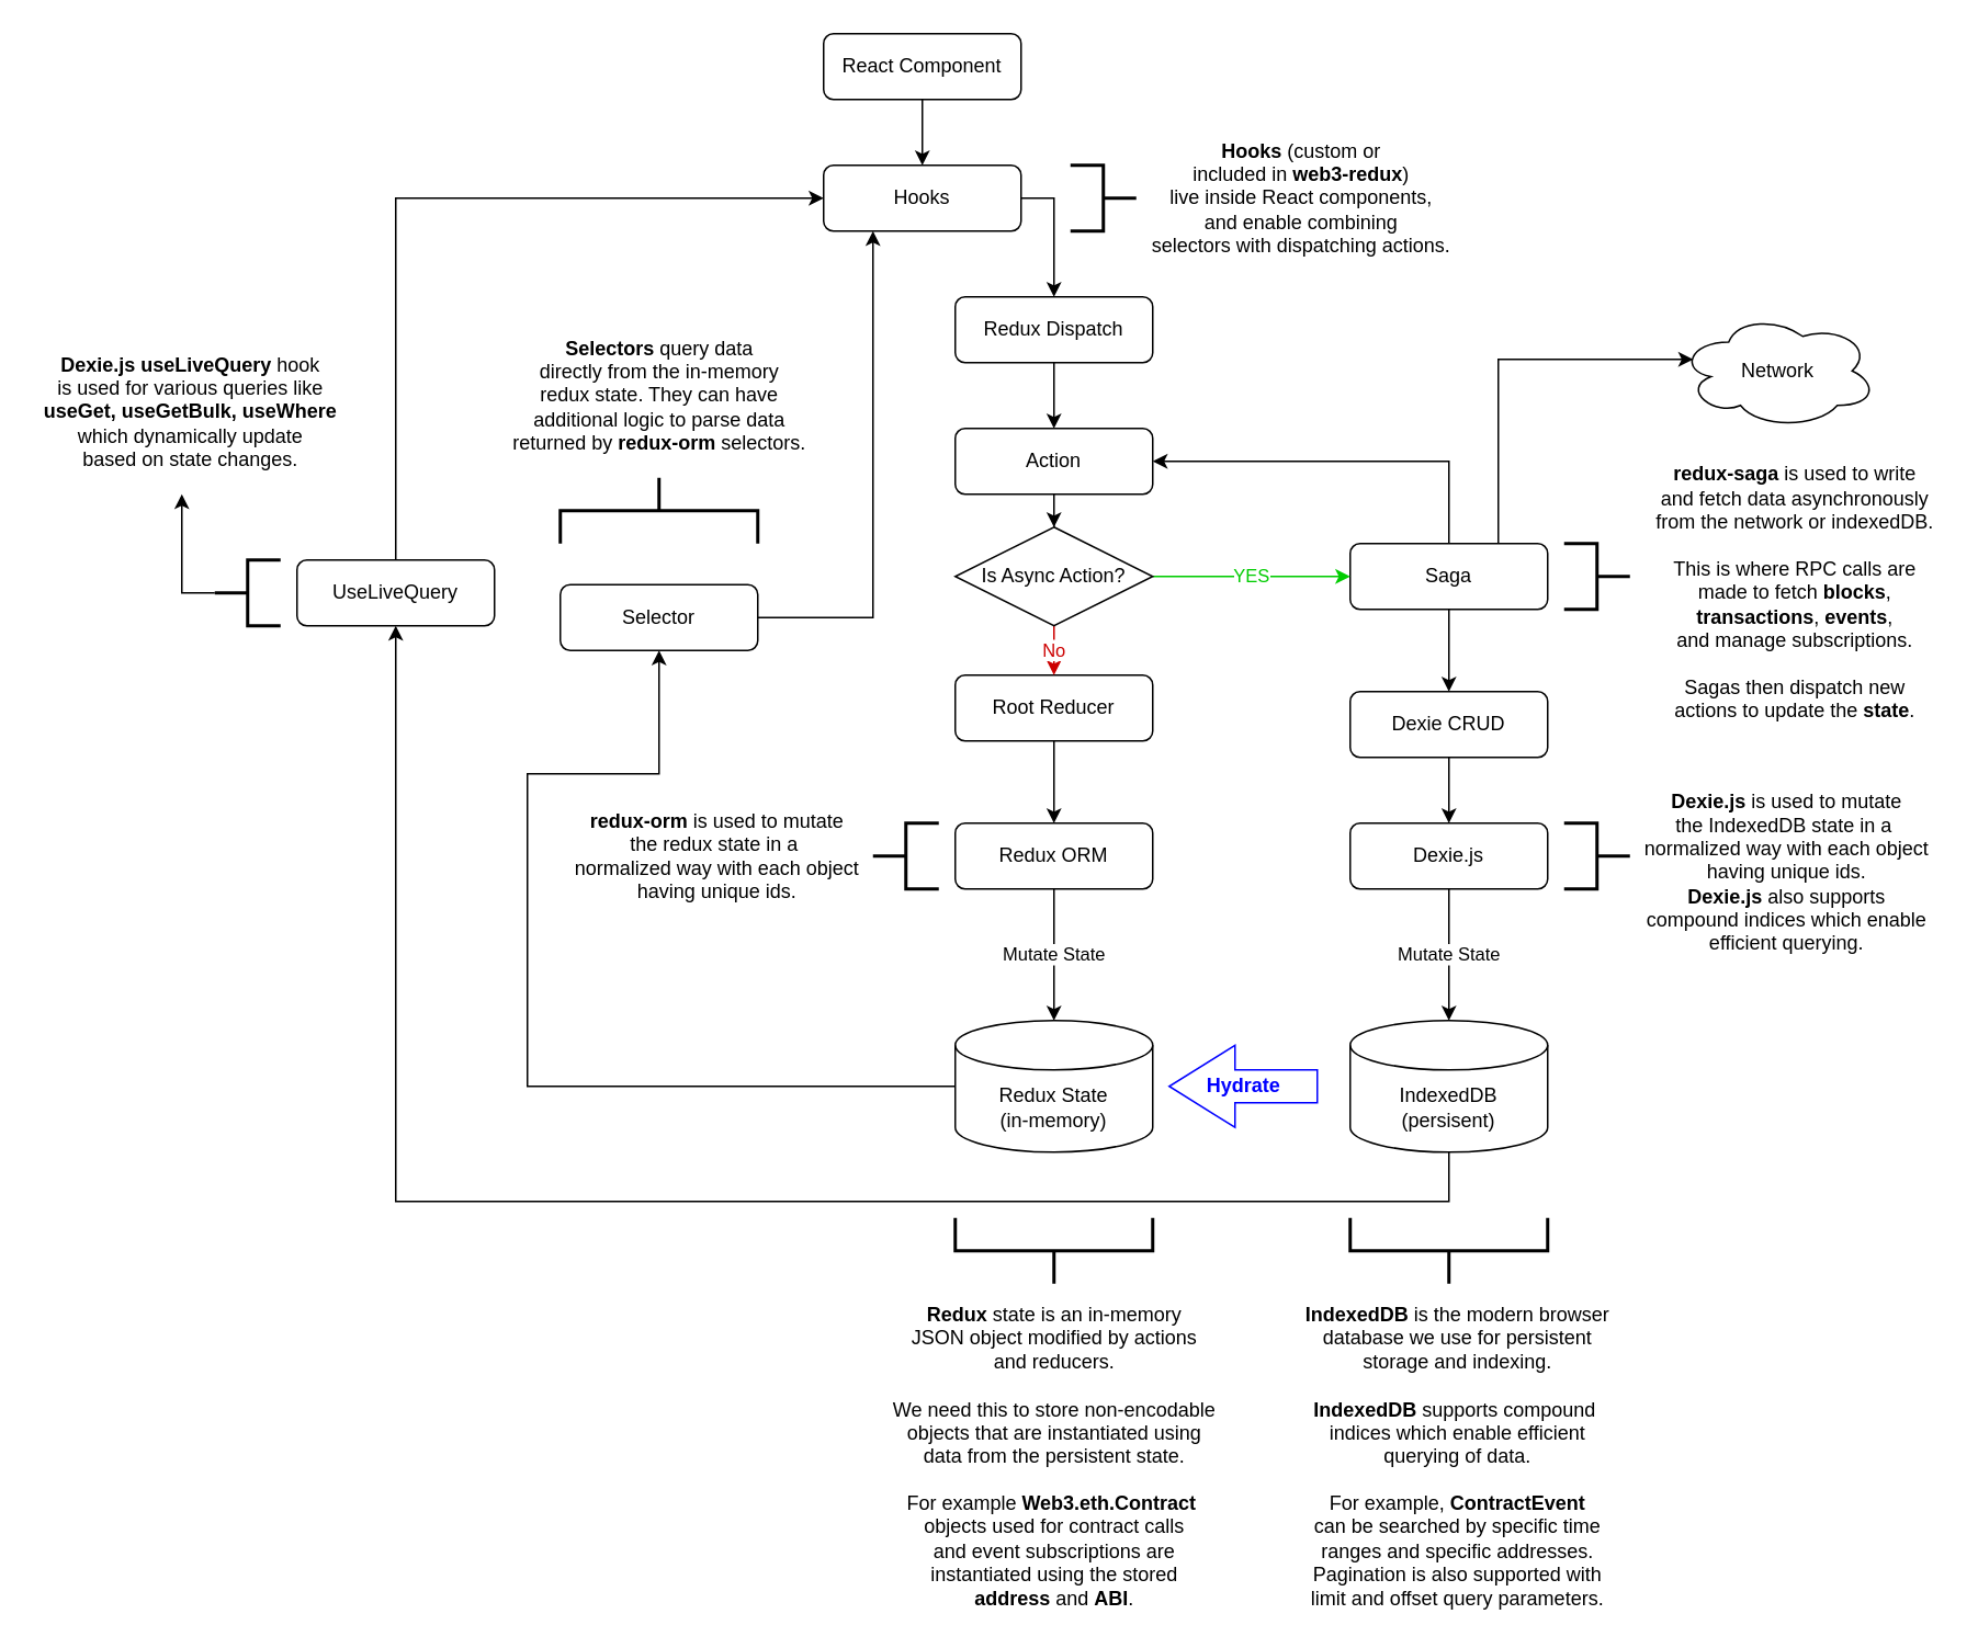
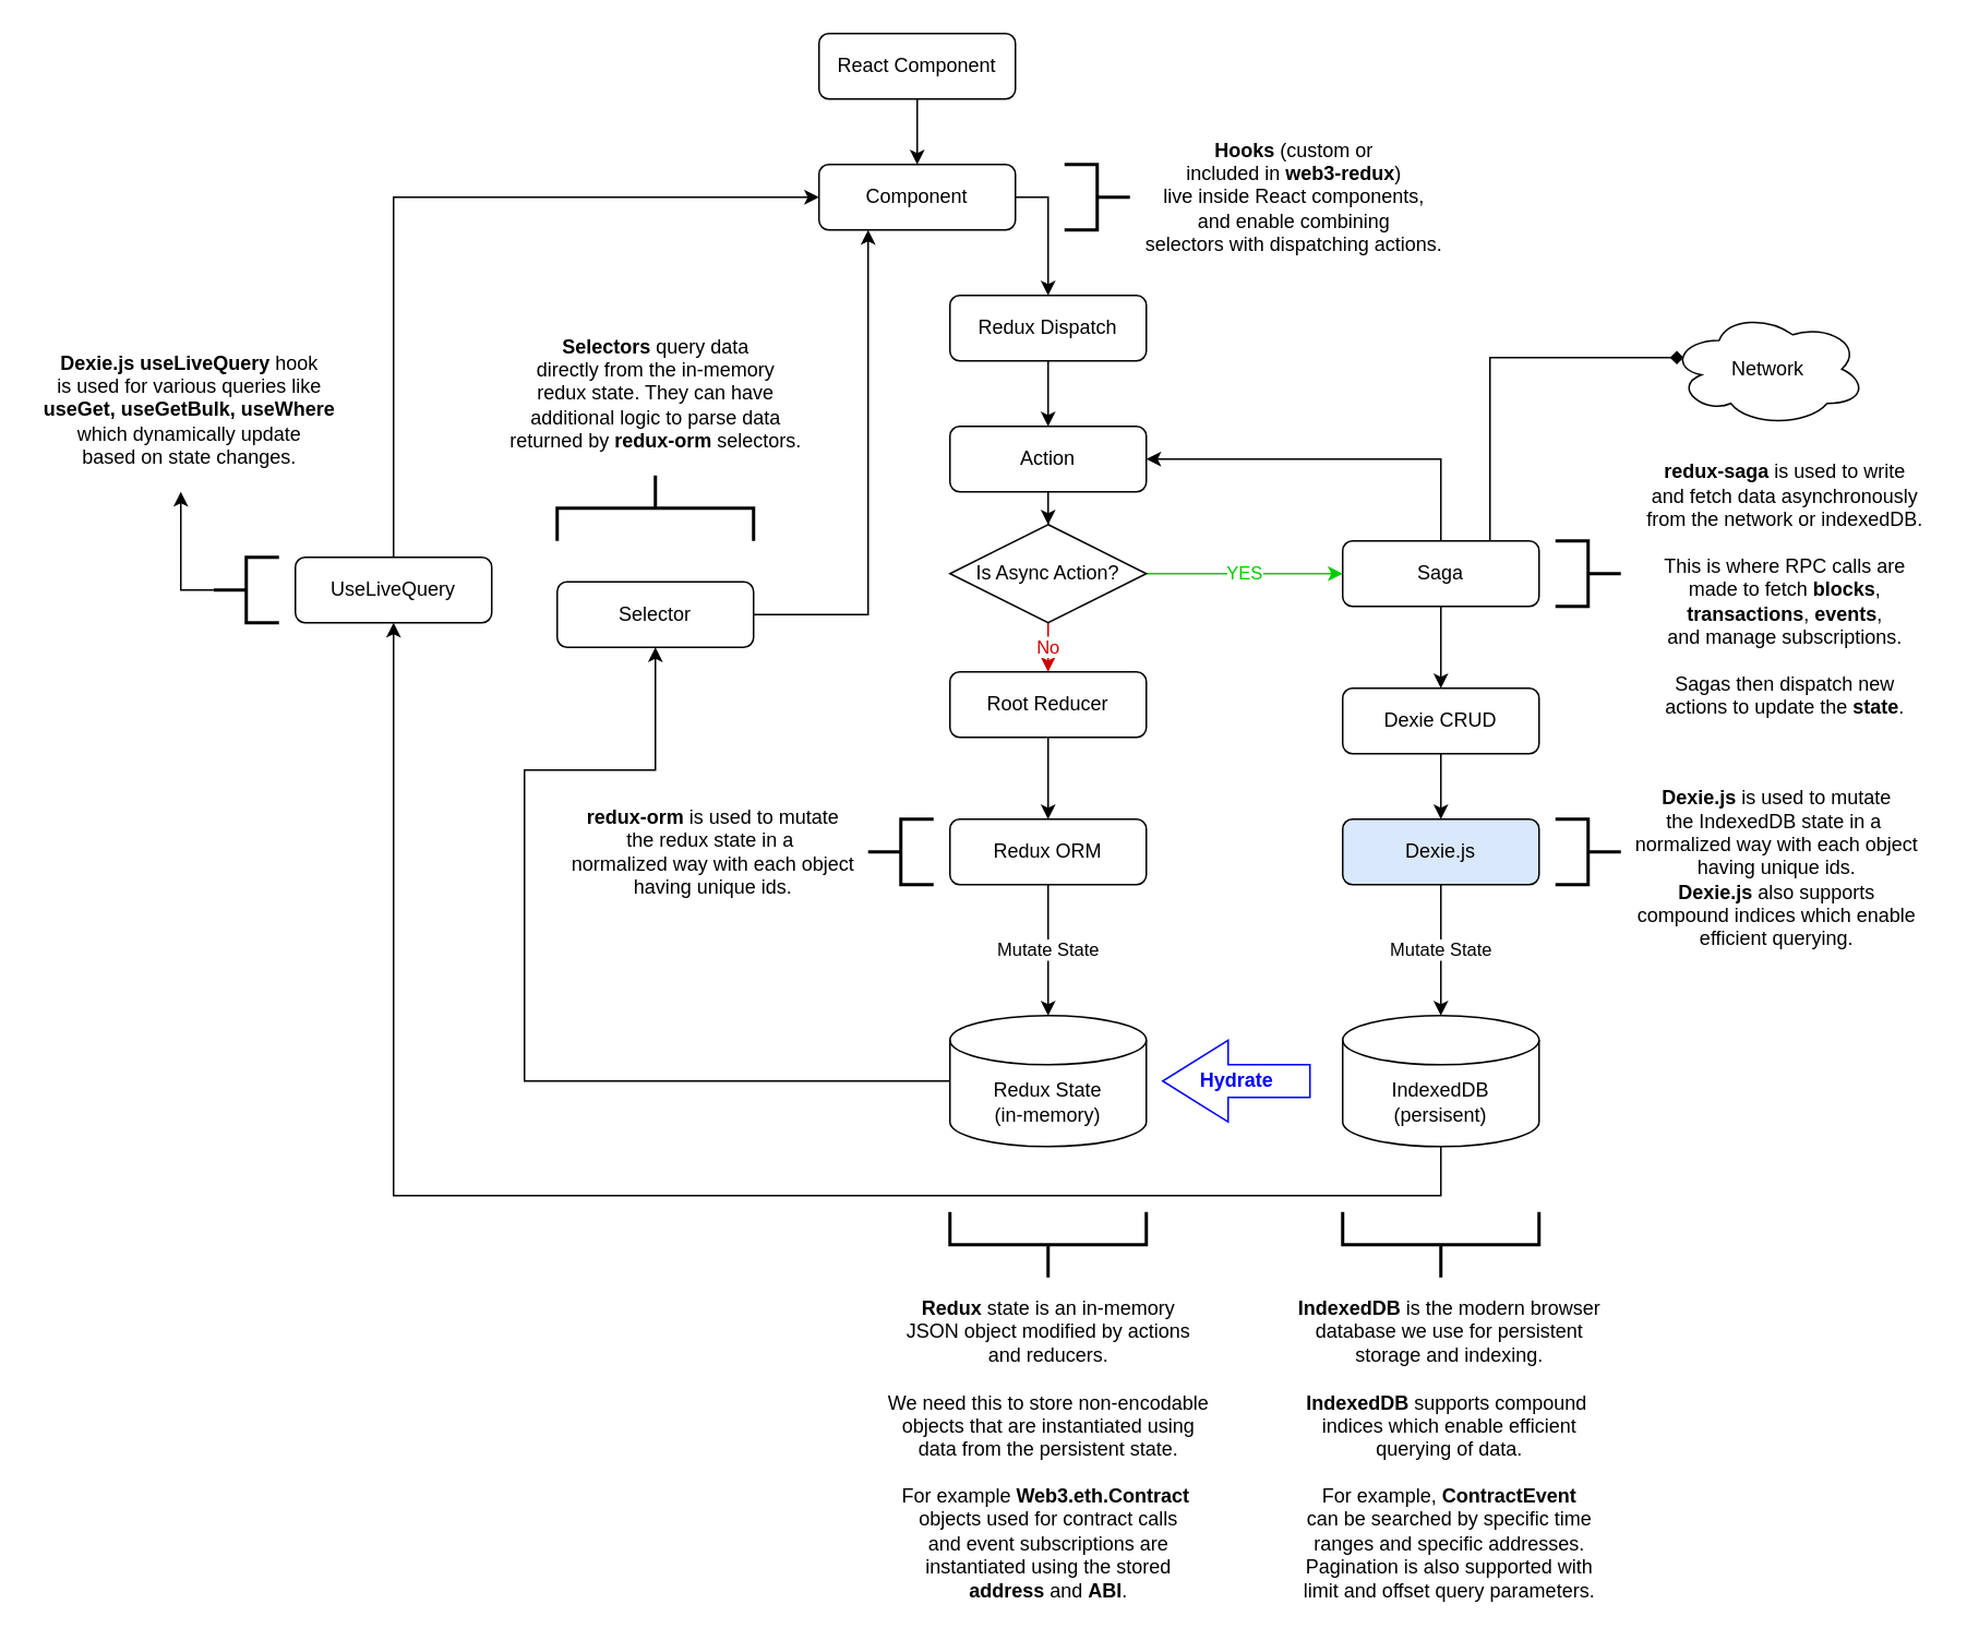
- <mxCell id="5" value="Hooks" style="rounded=1;whiteSpace=wrap;html=1;" parent="1" vertex="1"><mxGeometry x="500" y="100" width="120" height="40" as="geometry" /></mxCell>
+ <mxCell id="5" value="Component" style="rounded=1;whiteSpace=wrap;html=1;" parent="1" vertex="1"><mxGeometry x="500" y="100" width="120" height="40" as="geometry" /></mxCell>
- <mxCell id="14" style="edgeStyle=orthogonalEdgeStyle;rounded=0;orthogonalLoop=1;jettySize=auto;html=1;exitX=0.75;exitY=0;exitDx=0;exitDy=0;entryX=0.07;entryY=0.4;entryDx=0;entryDy=0;entryPerimeter=0;fontColor=#000000;strokeColor=#000000;" parent="1" source="15" target="42" edge="1"><mxGeometry relative="1" as="geometry"><Array as="points"><mxPoint x="910" y="218" /></Array></mxGeometry></mxCell>
+ <mxCell id="14" style="edgeStyle=orthogonalEdgeStyle;rounded=0;orthogonalLoop=1;jettySize=auto;html=1;exitX=0.75;exitY=0;exitDx=0;exitDy=0;entryX=0.07;entryY=0.4;entryDx=0;entryDy=0;entryPerimeter=0;fontColor=#000000;strokeColor=#000000;endArrow=diamond;" parent="1" source="15" target="42" edge="1"><mxGeometry relative="1" as="geometry"><Array as="points"><mxPoint x="910" y="218" /></Array></mxGeometry></mxCell>
- <mxCell id="34" value="Dexie.js" style="rounded=1;whiteSpace=wrap;html=1;" parent="1" vertex="1"><mxGeometry x="820" y="500" width="120" height="40" as="geometry" /></mxCell>
+ <mxCell id="34" value="Dexie.js" style="rounded=1;whiteSpace=wrap;html=1;fillColor=#dae8fc;" parent="1" vertex="1"><mxGeometry x="820" y="500" width="120" height="40" as="geometry" /></mxCell>
